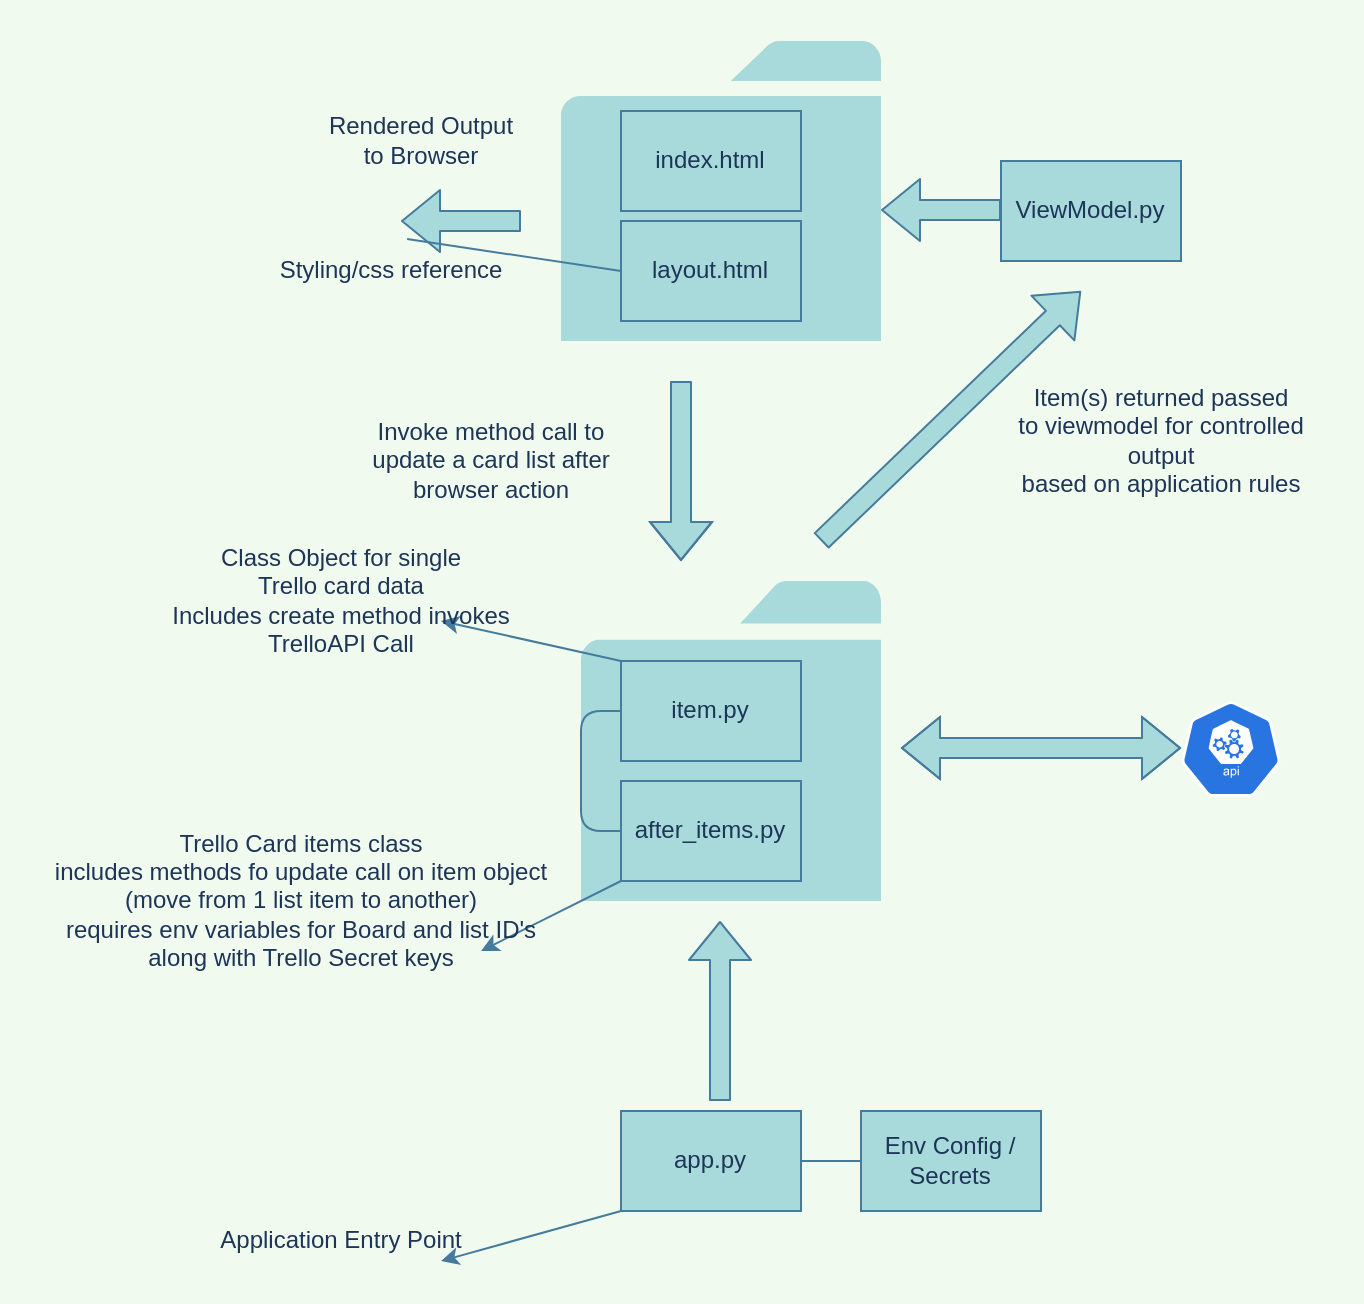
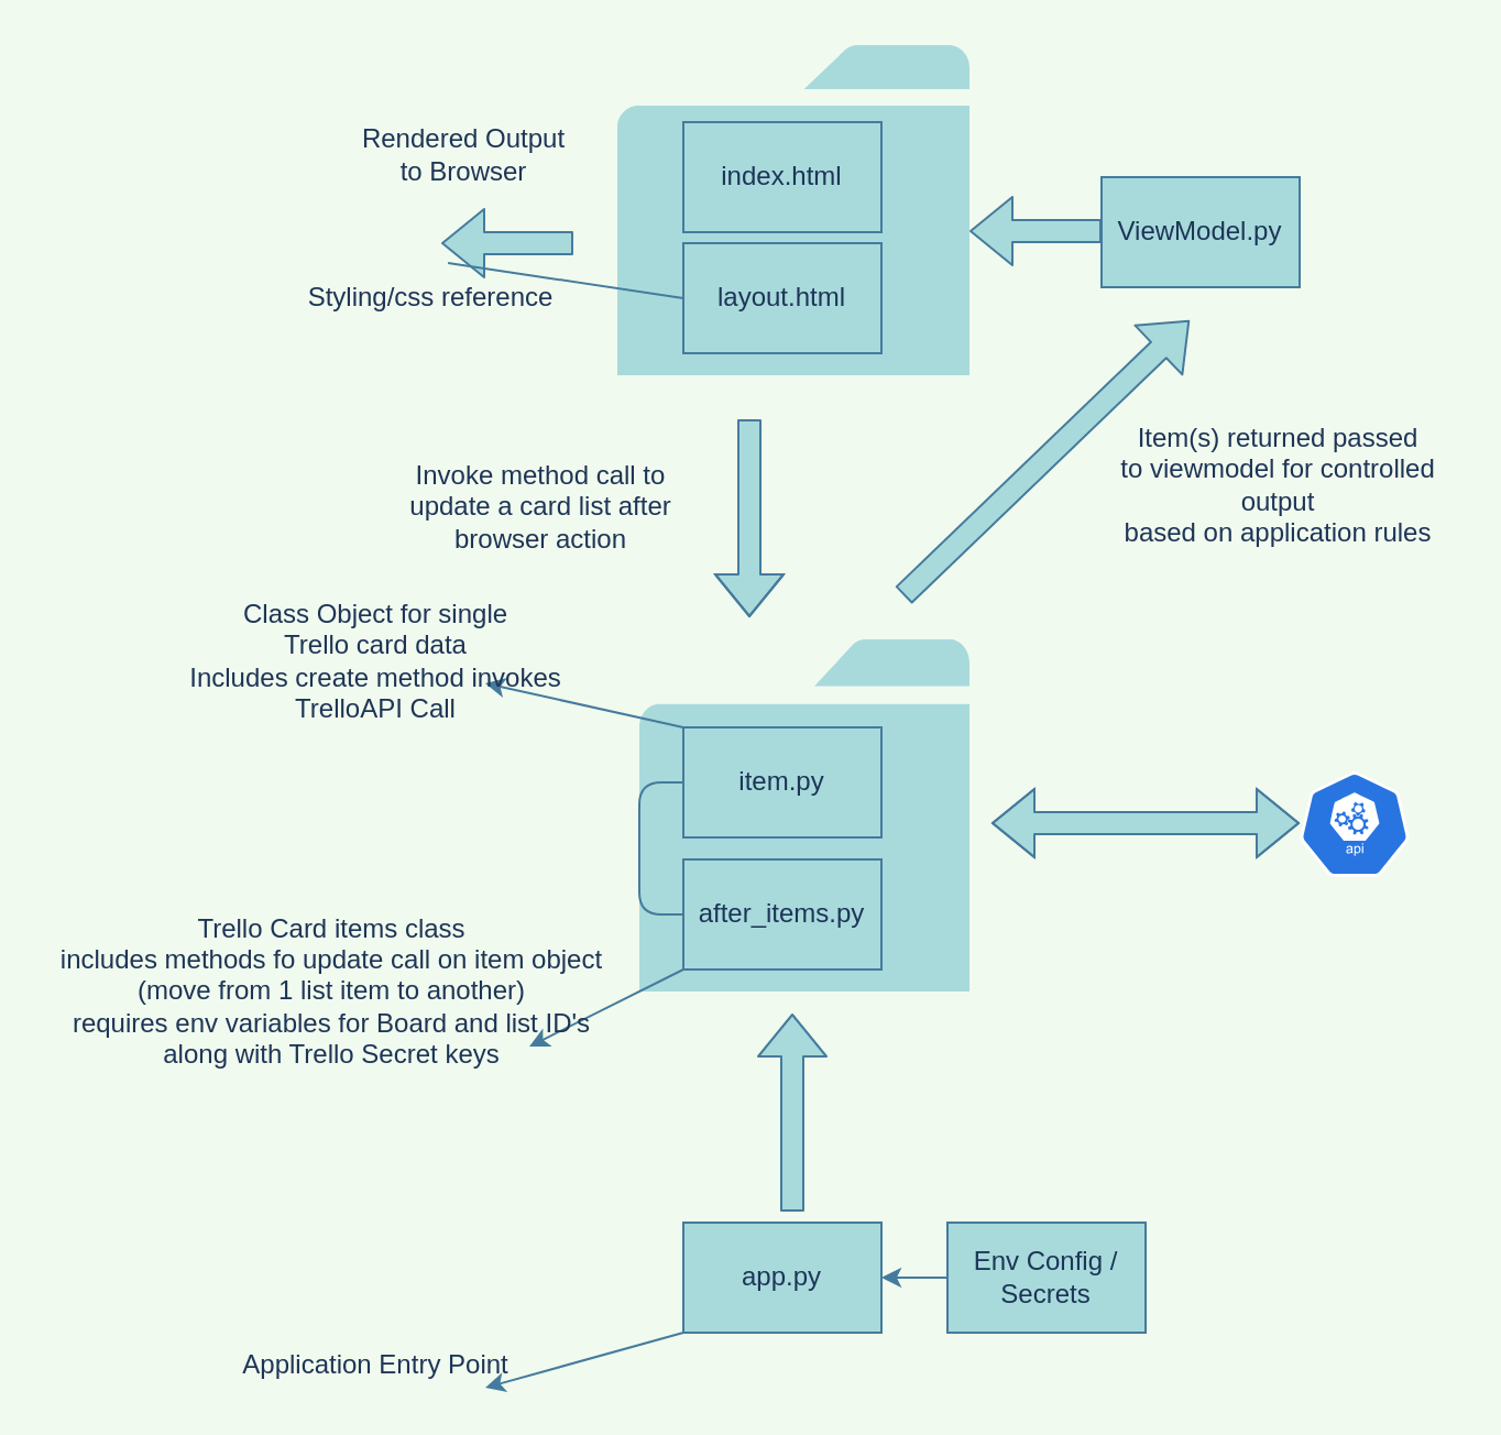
- <mxCell id="25" value="" style="endArrow=none;html=1;fontColor=#1D3557;strokeColor=#457B9D;fillColor=#A8DADC;exitX=0;exitY=0.5;exitDx=0;exitDy=0;entryX=1;entryY=0.5;entryDx=0;entryDy=0;" edge="1" parent="1" source="24" target="21"><mxGeometry width="50" height="50" relative="1" as="geometry"><mxPoint x="500" y="320" as="sourcePoint" /><mxPoint x="550" y="270" as="targetPoint" /></mxGeometry></mxCell>
+ <mxCell id="25" value="" style="endArrow=classic;html=1;fontColor=#1D3557;strokeColor=#457B9D;fillColor=#A8DADC;exitX=0;exitY=0.5;exitDx=0;exitDy=0;entryX=1;entryY=0.5;entryDx=0;entryDy=0;" edge="1" parent="1" source="24" target="21"><mxGeometry width="50" height="50" relative="1" as="geometry"><mxPoint x="500" y="320" as="sourcePoint" /><mxPoint x="550" y="270" as="targetPoint" /></mxGeometry></mxCell>
